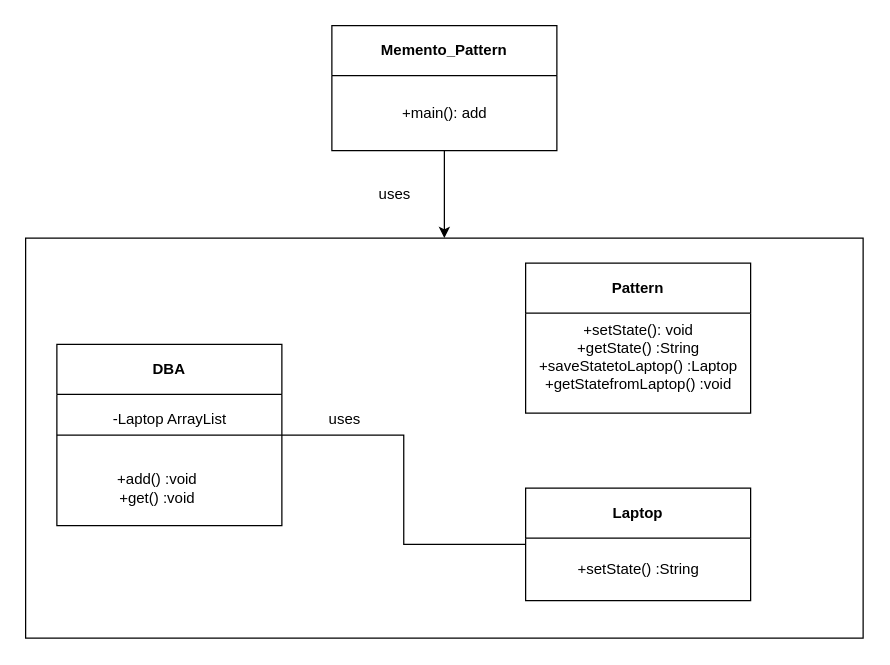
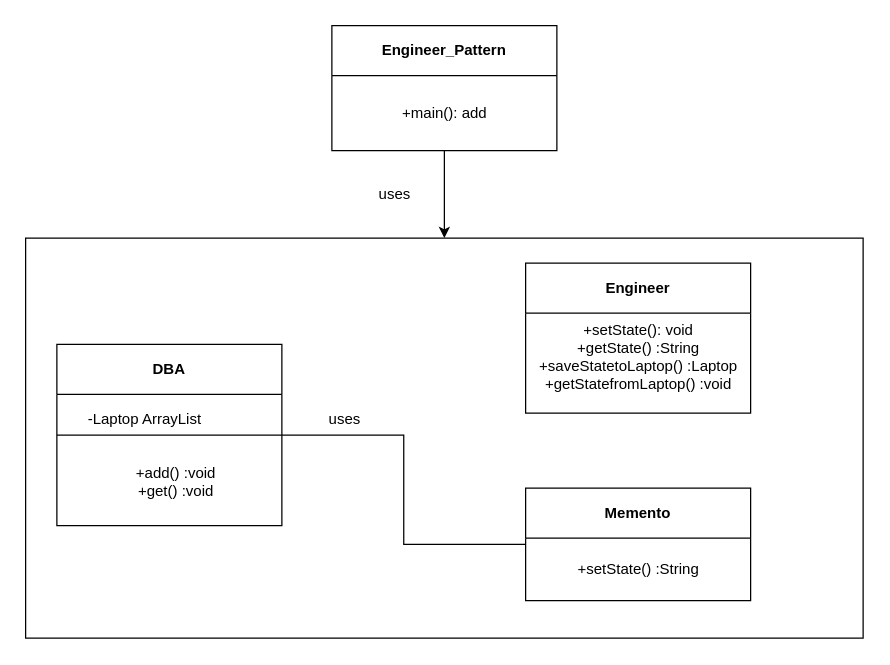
- <mxCell id="4" value="Memento_Pattern" style="swimlane;whiteSpace=wrap;html=1;startSize=40;" parent="1" vertex="1"><mxGeometry x="265" y="20" width="180" height="100" as="geometry" /></mxCell>
+ <mxCell id="4" value="Engineer_Pattern" style="swimlane;whiteSpace=wrap;html=1;startSize=40;" parent="1" vertex="1"><mxGeometry x="265" y="20" width="180" height="100" as="geometry" /></mxCell>
- <mxCell id="7" value="Pattern" style="swimlane;whiteSpace=wrap;html=1;startSize=40;" parent="1" vertex="1"><mxGeometry x="420" y="210" width="180" height="120" as="geometry" /></mxCell>
+ <mxCell id="7" value="Engineer" style="swimlane;whiteSpace=wrap;html=1;startSize=40;" parent="1" vertex="1"><mxGeometry x="420" y="210" width="180" height="120" as="geometry" /></mxCell>
- <mxCell id="14" value="-Laptop ArrayList" style="text;html=1;align=center;verticalAlign=middle;resizable=0;points=[];autosize=1;strokeColor=none;fillColor=none;" vertex="1" parent="1"><mxGeometry x="80" y="320" width="110" height="30" as="geometry" /></mxCell>
+ <mxCell id="14" value="-Laptop ArrayList" style="text;html=1;align=center;verticalAlign=middle;resizable=0;points=[];autosize=1;strokeColor=none;fillColor=none;" vertex="1" parent="1"><mxGeometry x="60" y="320" width="110" height="30" as="geometry" /></mxCell>
- <mxCell id="15" value="+add() :void&lt;div&gt;+get() :void&lt;/div&gt;" style="text;html=1;align=center;verticalAlign=middle;resizable=0;points=[];autosize=1;strokeColor=none;fillColor=none;" vertex="1" parent="1"><mxGeometry x="80" y="370" width="90" height="40" as="geometry" /></mxCell>
+ <mxCell id="15" value="+add() :void&lt;div&gt;+get() :void&lt;/div&gt;" style="text;html=1;align=center;verticalAlign=middle;resizable=0;points=[];autosize=1;strokeColor=none;fillColor=none;" vertex="1" parent="1"><mxGeometry x="95" y="365" width="90" height="40" as="geometry" /></mxCell>
- <mxCell id="11" value="Laptop" style="swimlane;whiteSpace=wrap;html=1;startSize=40;" vertex="1" parent="1"><mxGeometry x="420" y="390" width="180" height="90" as="geometry" /></mxCell>
+ <mxCell id="11" value="Memento" style="swimlane;whiteSpace=wrap;html=1;startSize=40;" vertex="1" parent="1"><mxGeometry x="420" y="390" width="180" height="90" as="geometry" /></mxCell>
